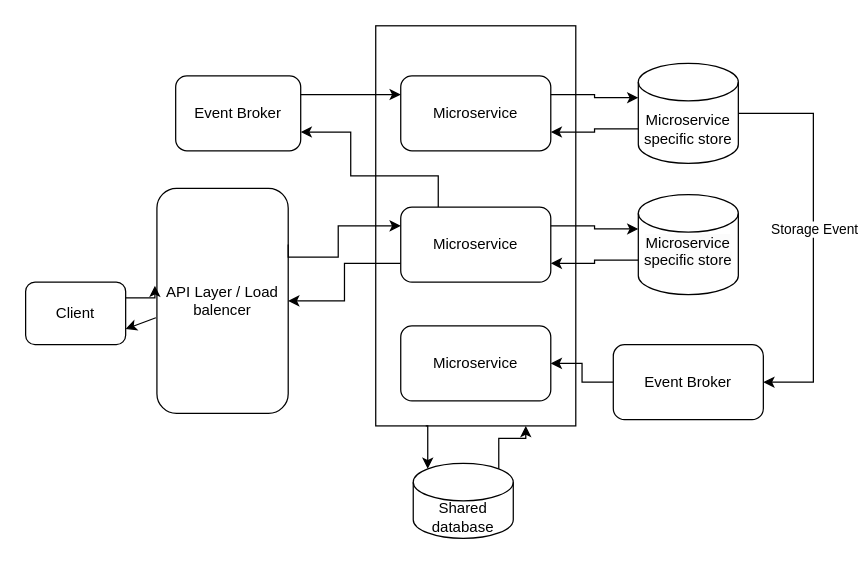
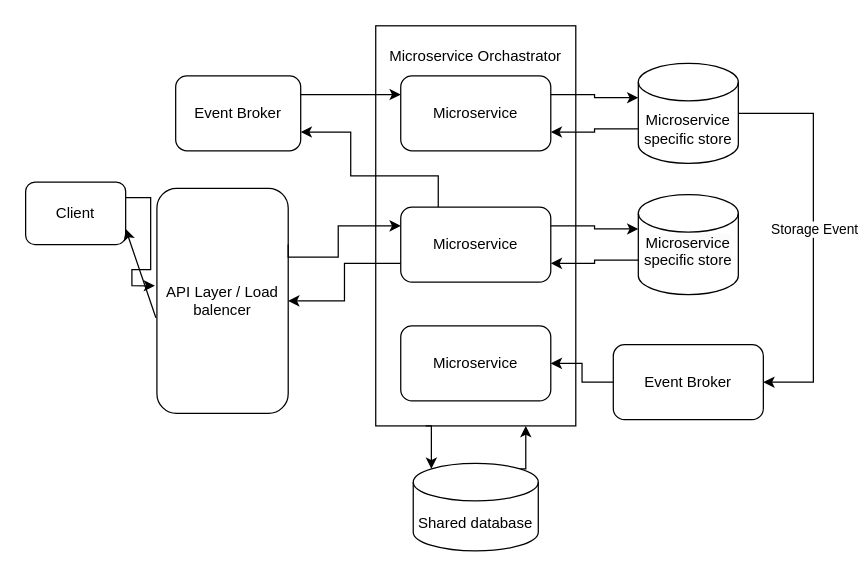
+ <mxCell id="28" value="Microservice Orchastrator" style="text;html=1;strokeColor=none;fillColor=none;align=center;verticalAlign=middle;whiteSpace=wrap;rounded=0;" vertex="1" parent="1"><mxGeometry x="300" y="30" width="160" height="30" as="geometry" /></mxCell>
- <mxCell id="2" value="Client" style="rounded=1;whiteSpace=wrap;html=1;" vertex="1" parent="1"><mxGeometry x="20" y="225" width="80" height="50" as="geometry" /></mxCell>
+ <mxCell id="2" value="Client" style="rounded=1;whiteSpace=wrap;html=1;" vertex="1" parent="1"><mxGeometry x="20" y="145" width="80" height="50" as="geometry" /></mxCell>
- <mxCell id="18" value="Shared database" style="shape=cylinder3;whiteSpace=wrap;html=1;boundedLbl=1;backgroundOutline=1;size=15;" vertex="1" parent="1"><mxGeometry x="330" y="370" width="80" height="60" as="geometry" /></mxCell>
+ <mxCell id="18" value="Shared database" style="shape=cylinder3;whiteSpace=wrap;html=1;boundedLbl=1;backgroundOutline=1;size=15;" vertex="1" parent="1"><mxGeometry x="330" y="370" width="100" height="70" as="geometry" /></mxCell>
